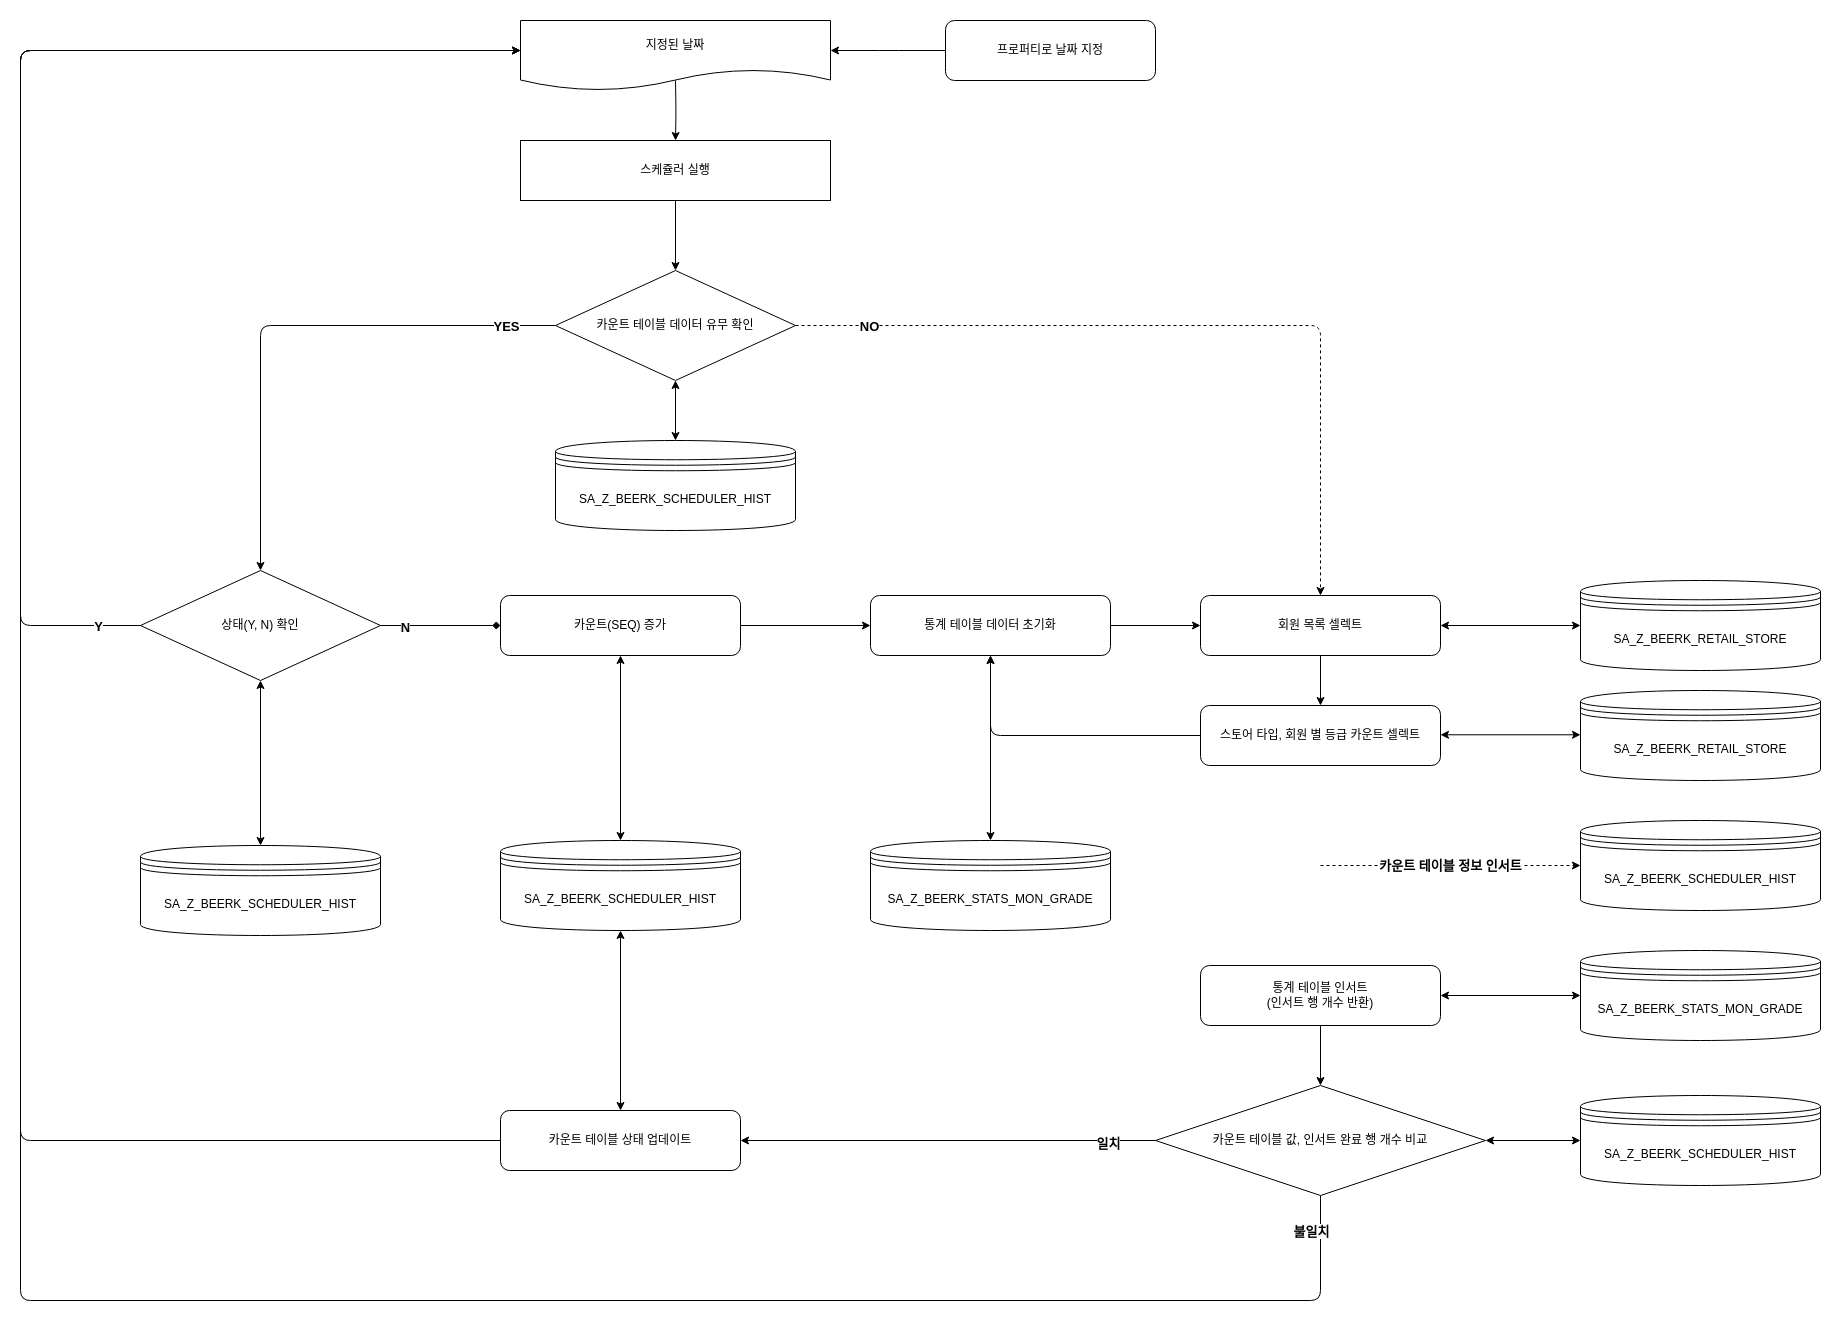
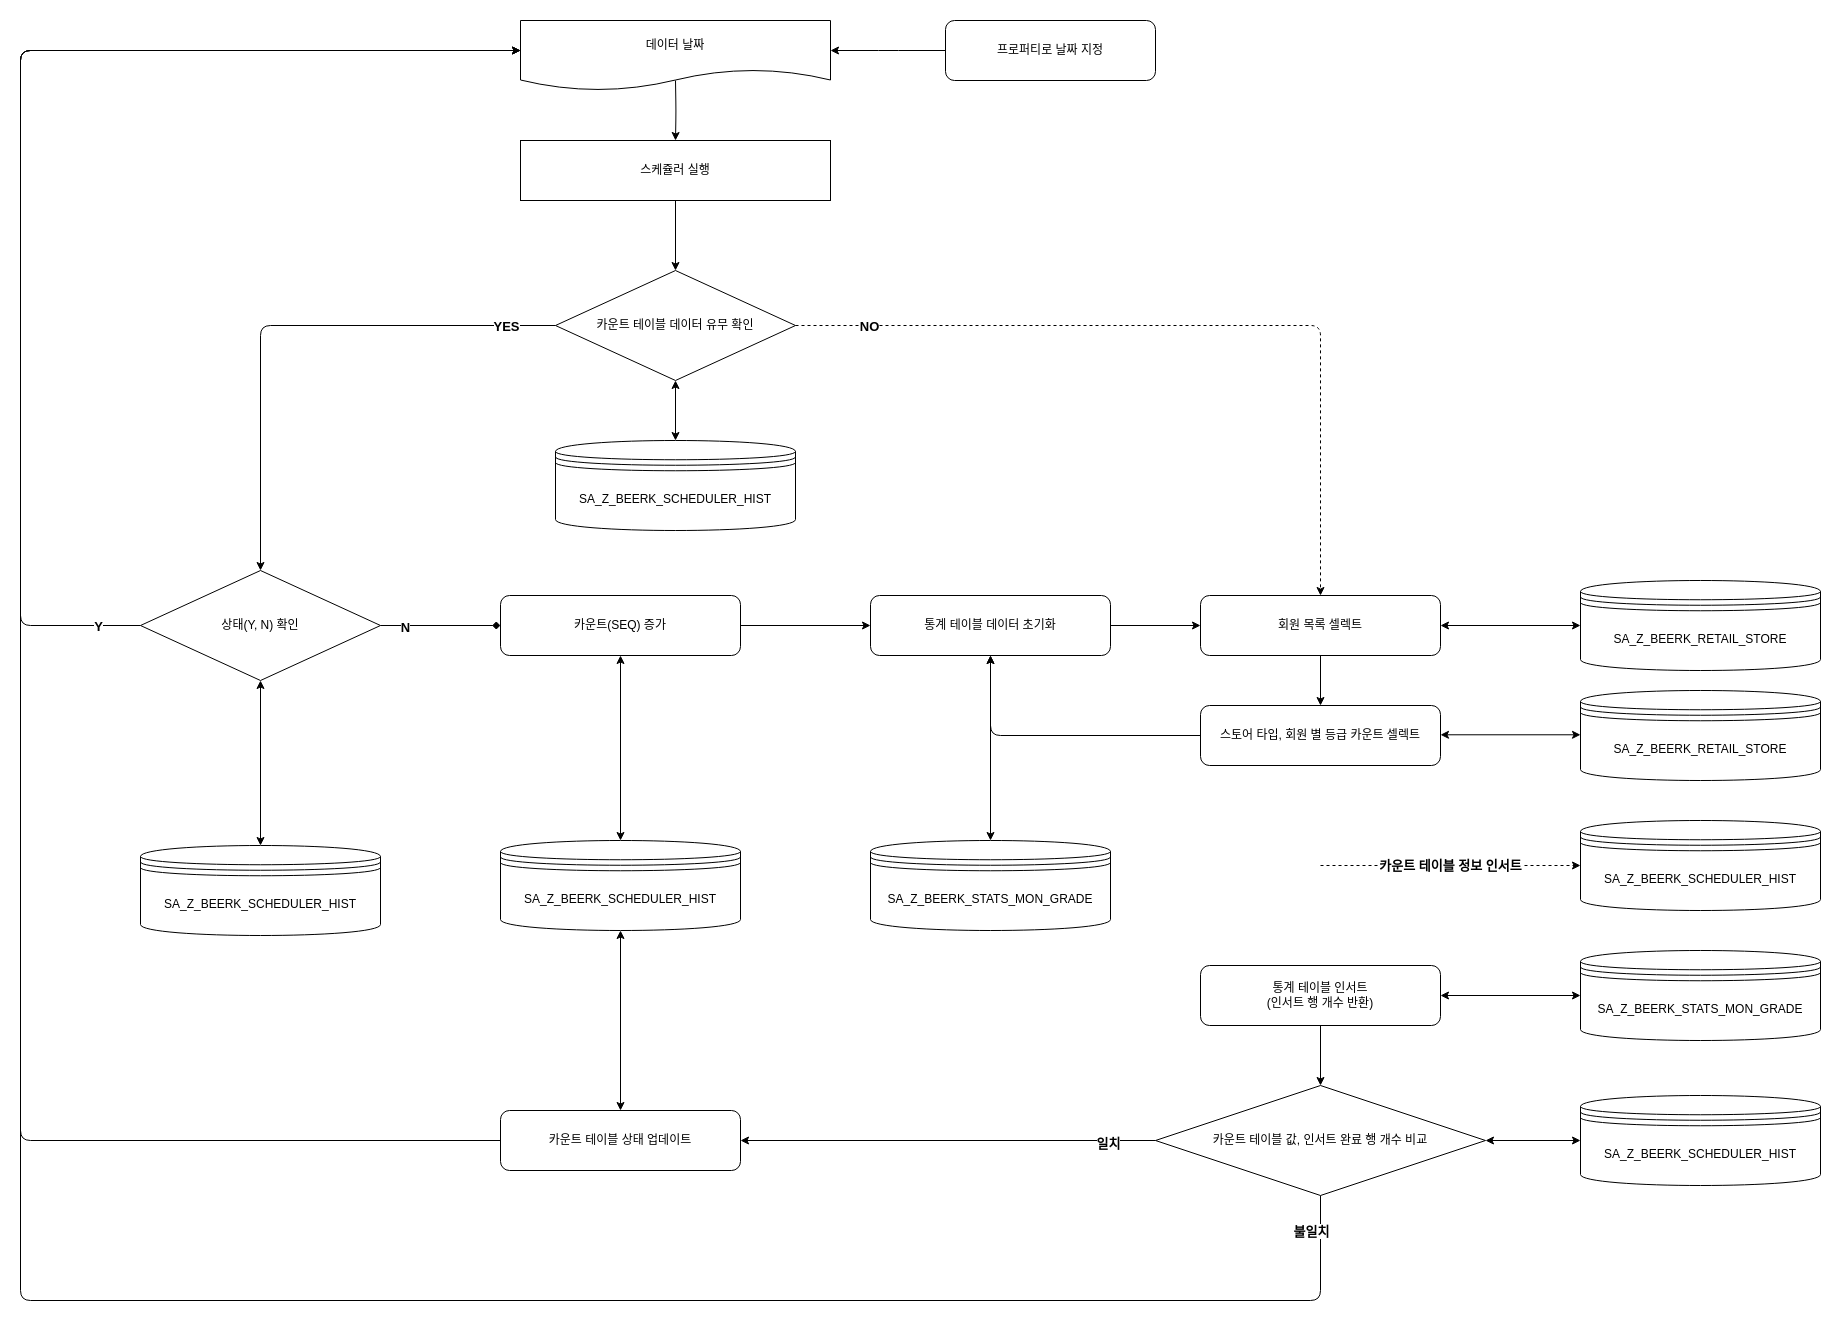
- <mxCell id="34" value="&lt;span&gt;지정된 날짜&lt;/span&gt;" style="shape=document;whiteSpace=wrap;html=1;boundedLbl=1;rounded=0;sketch=0;" parent="1" vertex="1"><mxGeometry x="520" y="20" width="310" height="70" as="geometry" /></mxCell>
+ <mxCell id="34" value="&lt;span&gt;데이터 날짜&lt;/span&gt;" style="shape=document;whiteSpace=wrap;html=1;boundedLbl=1;rounded=0;sketch=0;" parent="1" vertex="1"><mxGeometry x="520" y="20" width="310" height="70" as="geometry" /></mxCell>
